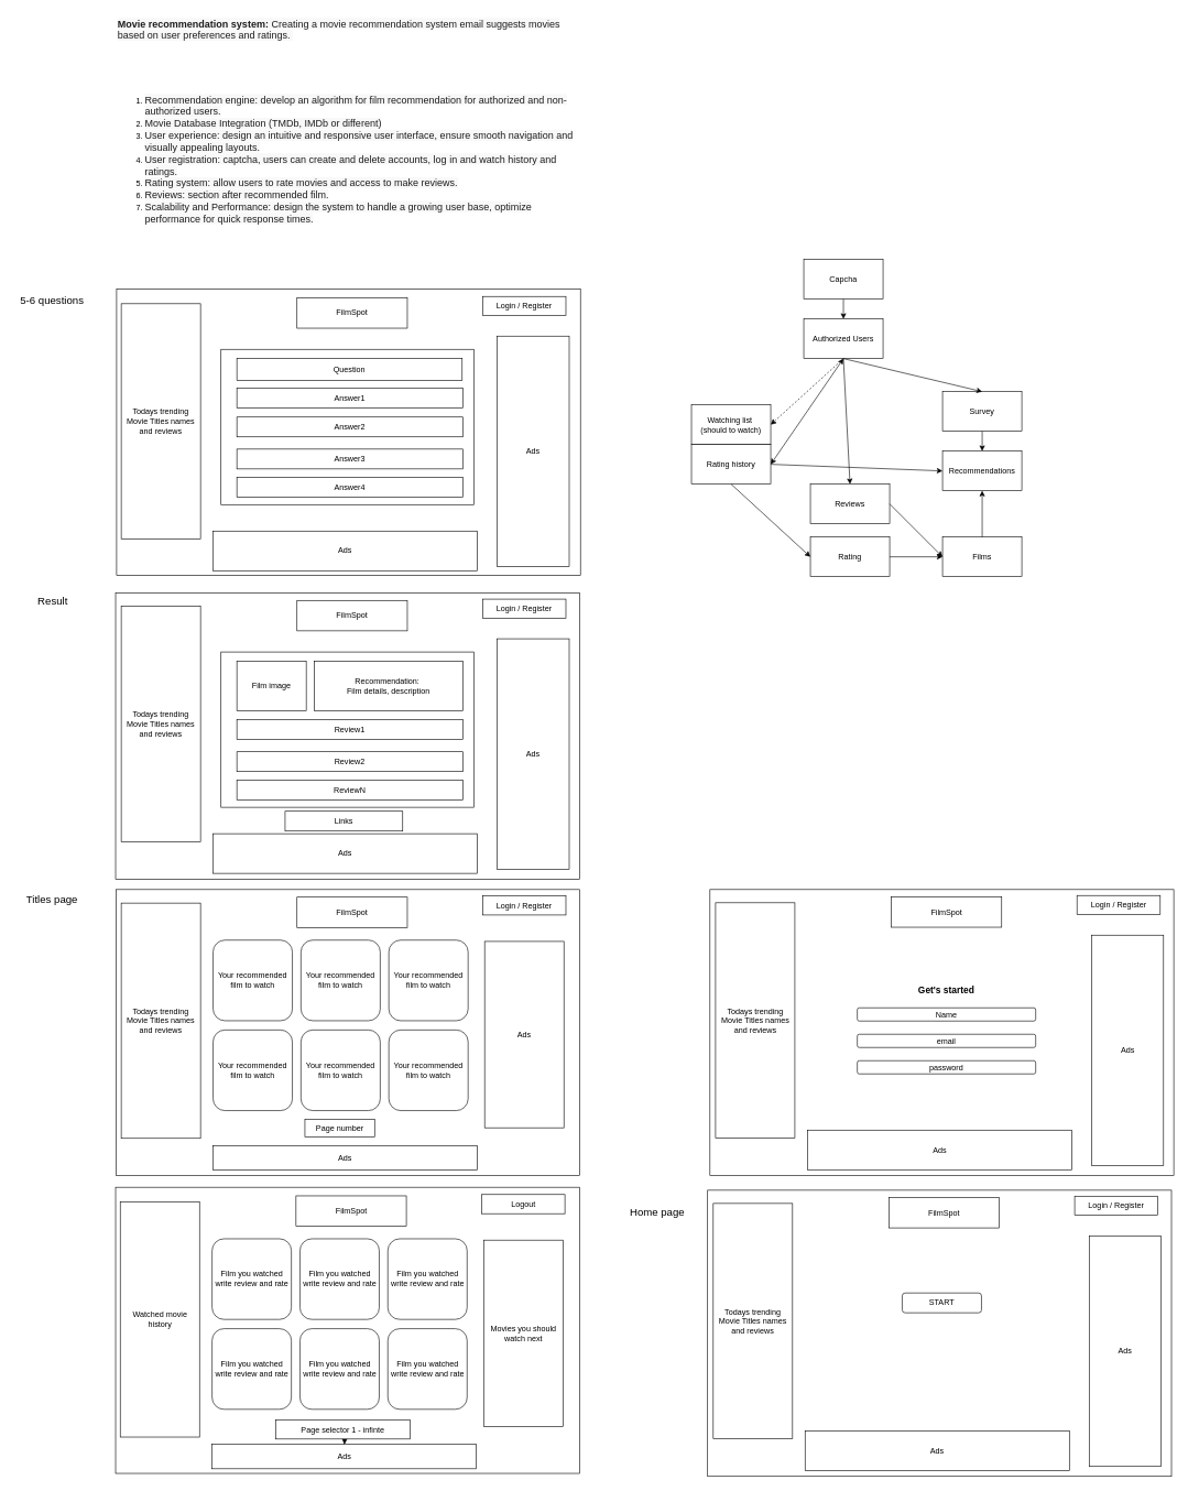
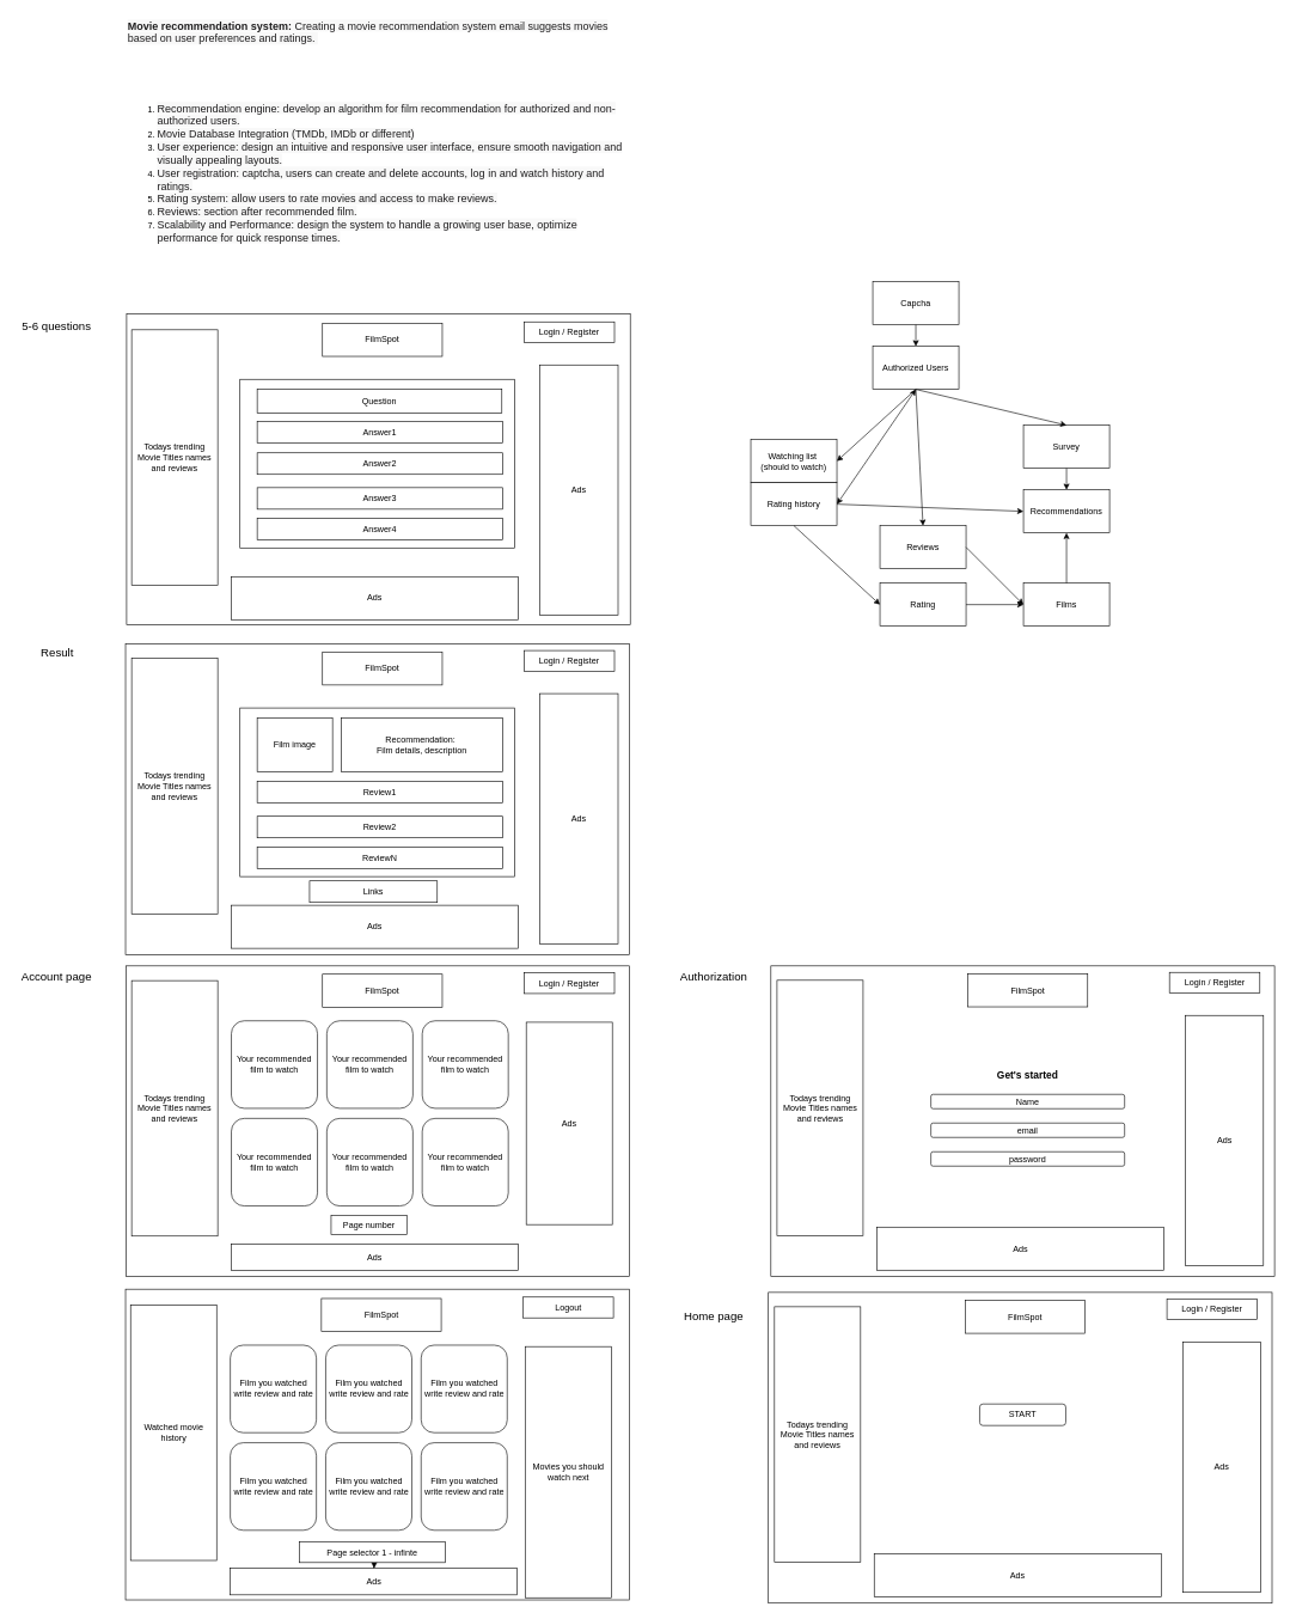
- <mxCell id="13" value="" style="endArrow=classic;html=1;rounded=0;exitX=0.5;exitY=1;exitDx=0;exitDy=0;entryX=1;entryY=0.5;entryDx=0;entryDy=0;dashed=1;" edge="1" parent="1" source="4" target="10"><mxGeometry width="50" height="50" relative="1" as="geometry"><mxPoint x="1366" y="692" as="sourcePoint" /><mxPoint x="1416" y="642" as="targetPoint" /></mxGeometry></mxCell>
+ <mxCell id="13" value="" style="endArrow=classic;html=1;rounded=0;exitX=0.5;exitY=1;exitDx=0;exitDy=0;entryX=1;entryY=0.5;entryDx=0;entryDy=0;" edge="1" parent="1" source="4" target="10"><mxGeometry width="50" height="50" relative="1" as="geometry"><mxPoint x="1366" y="692" as="sourcePoint" /><mxPoint x="1416" y="642" as="targetPoint" /></mxGeometry></mxCell>
- <mxCell id="38" value="Titles page" style="text;html=1;align=center;verticalAlign=middle;resizable=0;points=[];autosize=1;strokeColor=none;fillColor=none;fontSize=16;" vertex="1" parent="1"><mxGeometry x="20" y="1344" width="116" height="31" as="geometry" /></mxCell>
+ <mxCell id="38" value="Account page" style="text;html=1;align=center;verticalAlign=middle;resizable=0;points=[];autosize=1;strokeColor=none;fillColor=none;fontSize=16;" vertex="1" parent="1"><mxGeometry x="20" y="1344" width="116" height="31" as="geometry" /></mxCell>
+ <mxCell id="102" value="Authorization" style="text;html=1;align=center;verticalAlign=middle;resizable=0;points=[];autosize=1;strokeColor=none;fillColor=none;fontSize=16;" vertex="1" parent="1"><mxGeometry x="934" y="1345" width="120" height="30" as="geometry" /></mxCell>
- <mxCell id="74" value="Movies you should watch next" style="rounded=0;whiteSpace=wrap;html=1;" vertex="1" parent="1"><mxGeometry x="731.5" y="1876" width="120" height="282" as="geometry" /></mxCell>
+ <mxCell id="74" value="Movies you should watch next" style="rounded=0;whiteSpace=wrap;html=1;" vertex="1" parent="1"><mxGeometry x="731.5" y="1876" width="120" height="350" as="geometry" /></mxCell>
